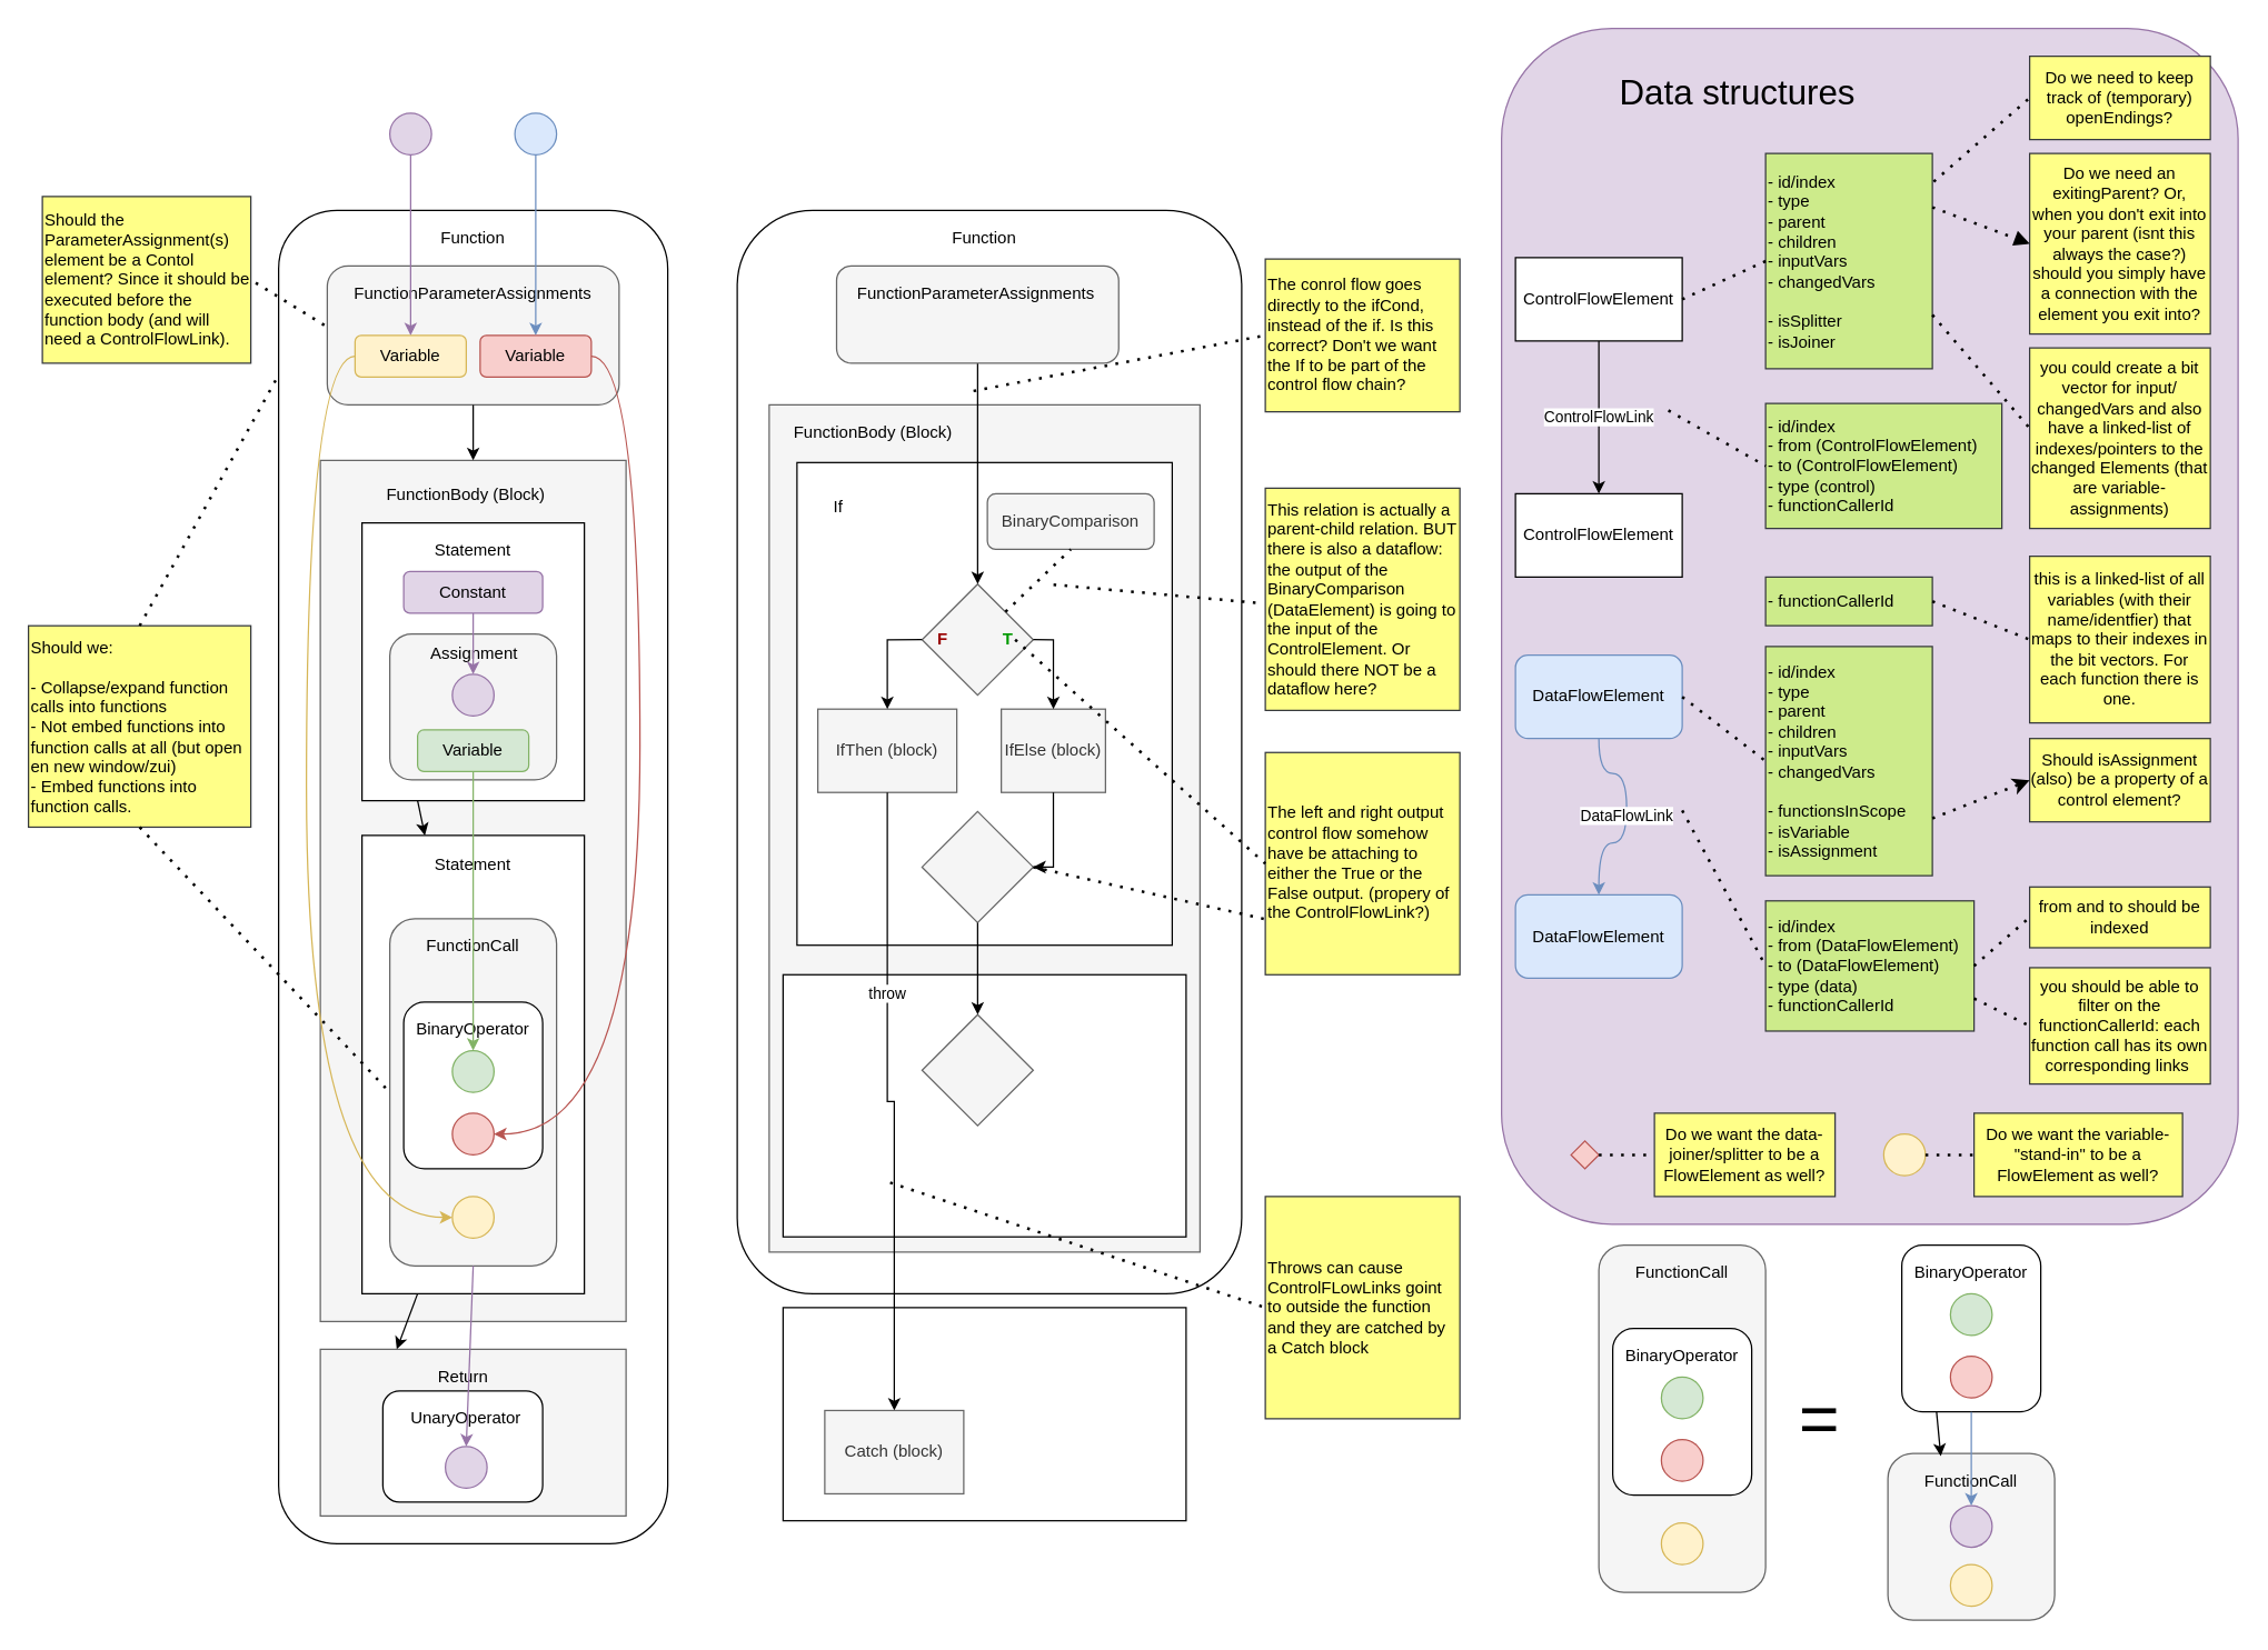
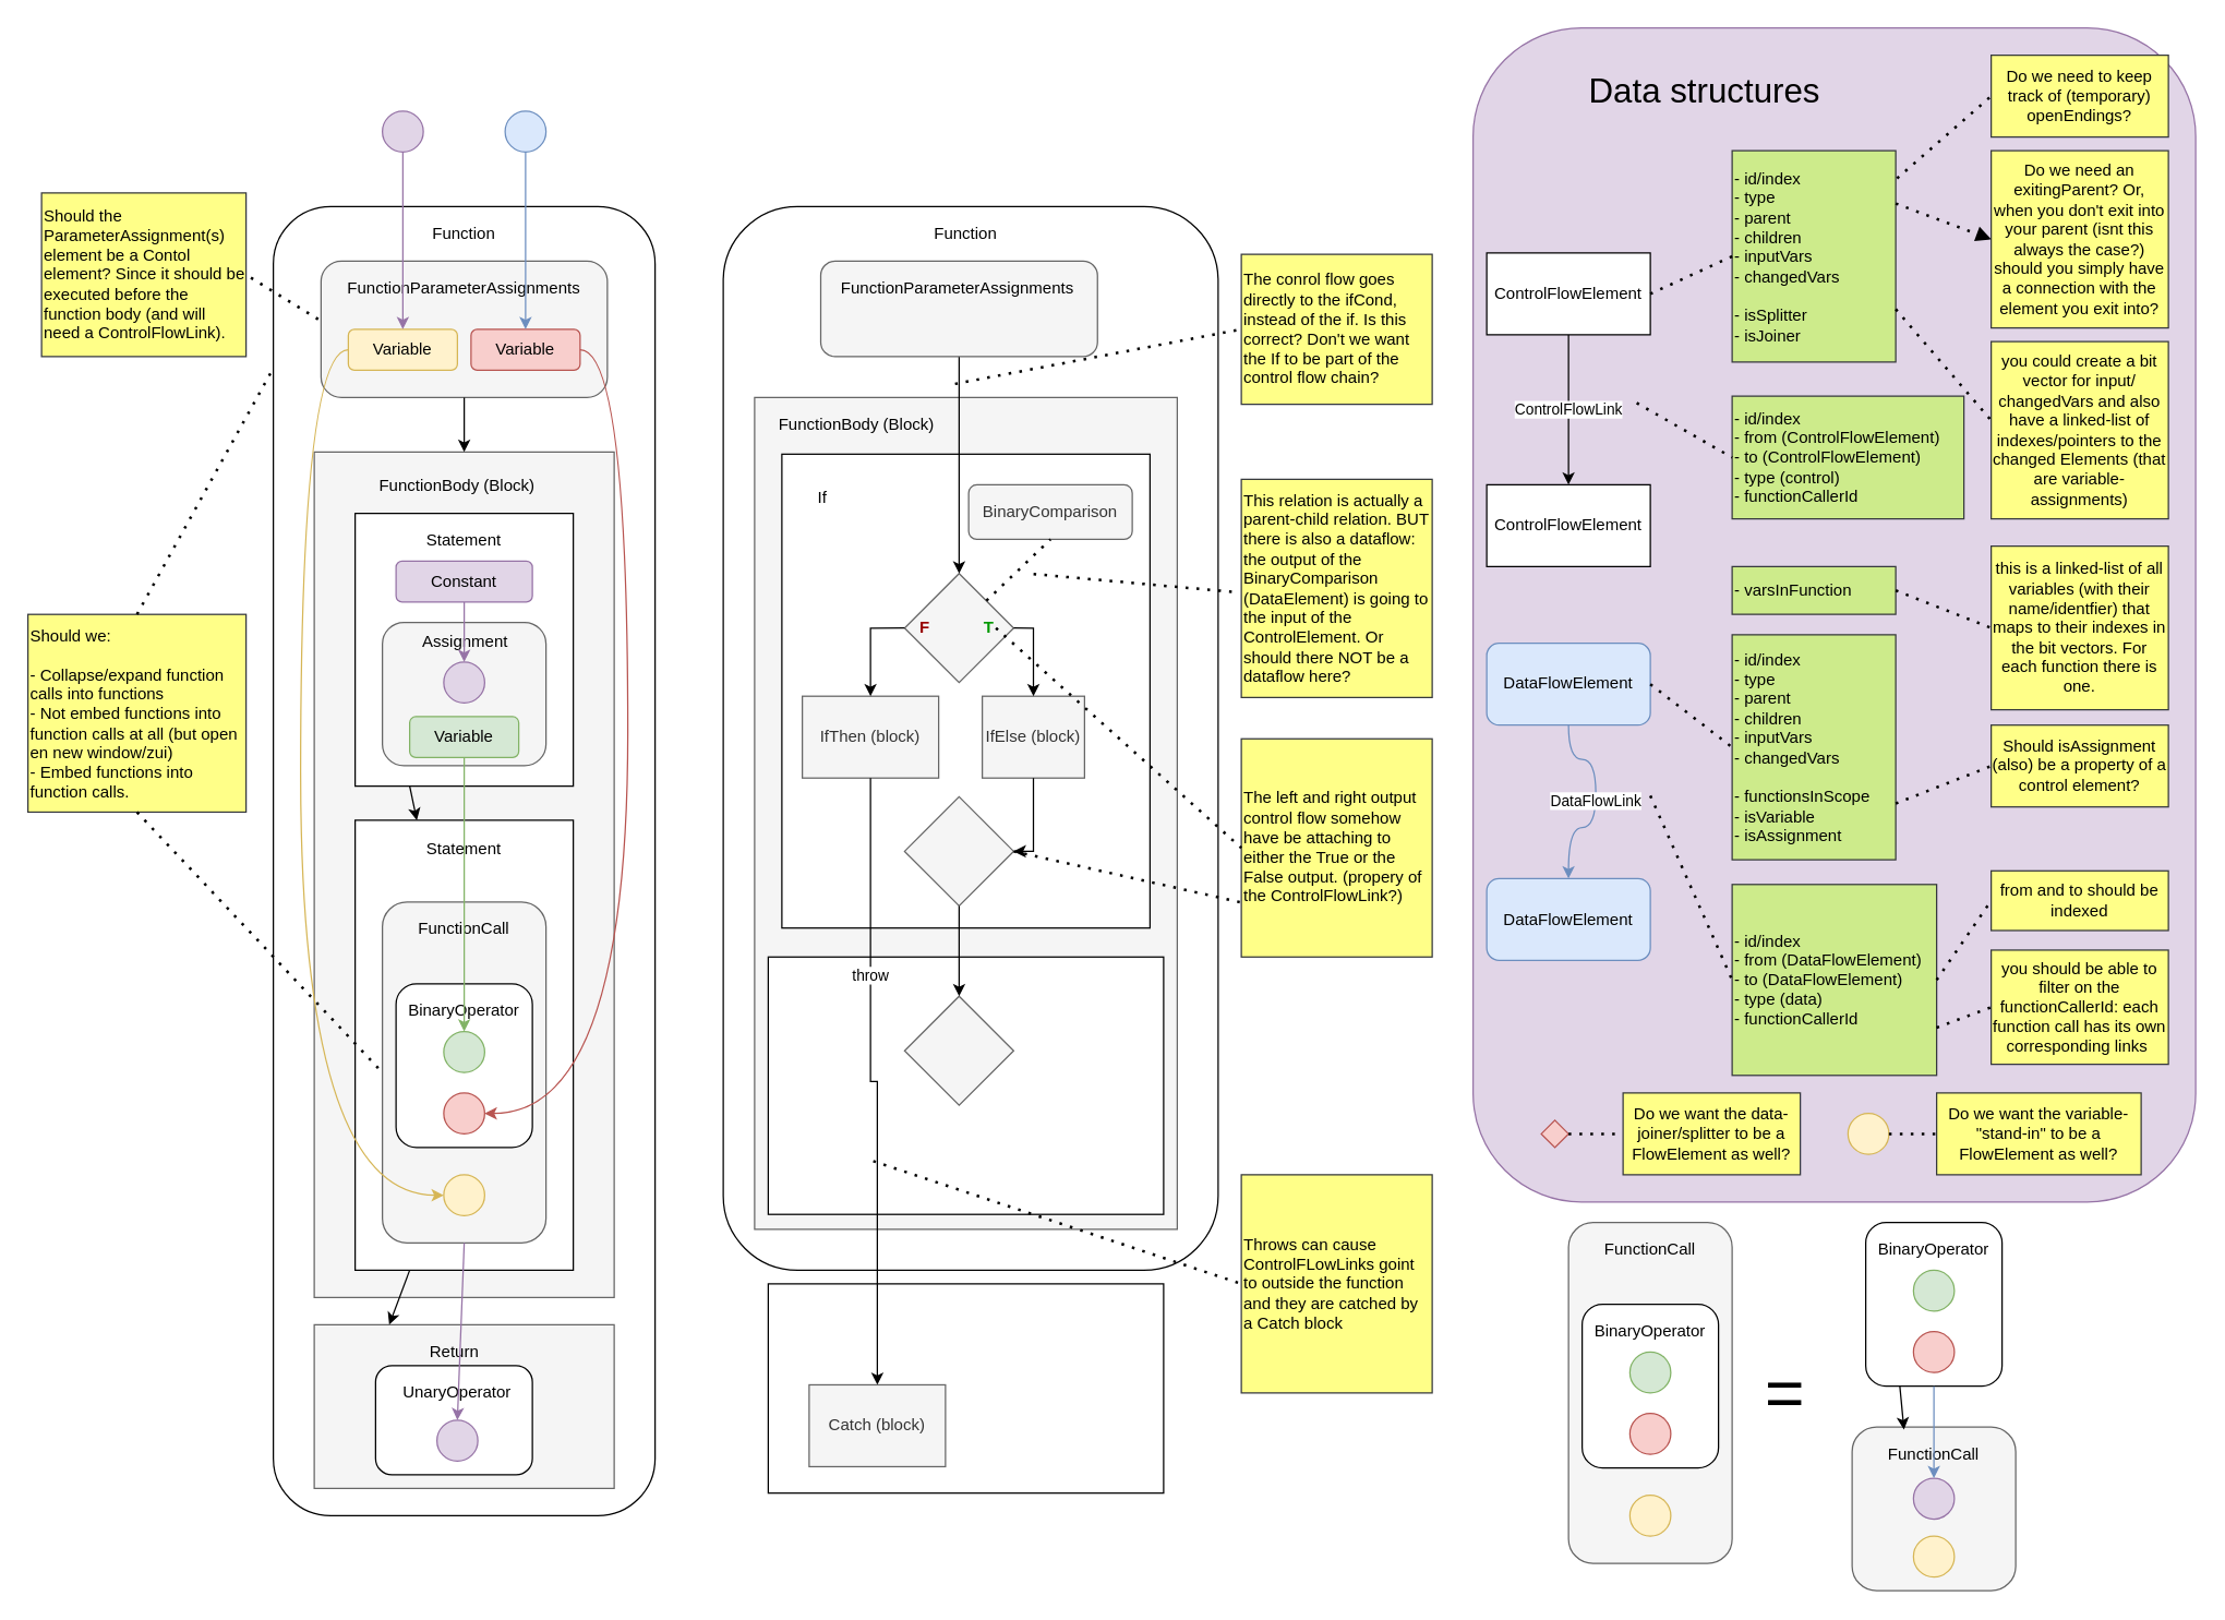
- <mxCell id="69" value="- functionCallerId" style="rounded=0;whiteSpace=wrap;html=1;fillColor=#cdeb8b;strokeColor=#36393d;align=left;" parent="1" vertex="1"><mxGeometry x="1270" y="415" width="120" height="35" as="geometry" /></mxCell>
+ <mxCell id="69" value="- varsInFunction" style="rounded=0;whiteSpace=wrap;html=1;fillColor=#cdeb8b;strokeColor=#36393d;align=left;" parent="1" vertex="1"><mxGeometry x="1270" y="415" width="120" height="35" as="geometry" /></mxCell>
- <mxCell id="66" value="" style="endArrow=classic;dashed=1;html=1;dashPattern=1 3;strokeWidth=2;entryX=0;entryY=0.5;entryDx=0;entryDy=0;exitX=1;exitY=0.75;exitDx=0;exitDy=0;" parent="1" source="51" target="65" edge="1"><mxGeometry width="50" height="50" relative="1" as="geometry"><mxPoint x="990" y="580" as="sourcePoint" /><mxPoint x="1040" y="530" as="targetPoint" /></mxGeometry></mxCell>
+ <mxCell id="66" value="" style="endArrow=none;dashed=1;html=1;dashPattern=1 3;strokeWidth=2;entryX=0;entryY=0.5;entryDx=0;entryDy=0;exitX=1;exitY=0.75;exitDx=0;exitDy=0;" parent="1" source="51" target="65" edge="1"><mxGeometry width="50" height="50" relative="1" as="geometry"><mxPoint x="990" y="580" as="sourcePoint" /><mxPoint x="1040" y="530" as="targetPoint" /></mxGeometry></mxCell>
- <mxCell id="49" value="- id/index&lt;br&gt;- from (DataFlowElement)&amp;nbsp;&lt;br&gt;- to (DataFlowElement)&lt;br&gt;- type (data)&lt;br&gt;- functionCallerId" style="rounded=0;whiteSpace=wrap;html=1;fillColor=#cdeb8b;strokeColor=#36393d;align=left;" parent="1" vertex="1"><mxGeometry x="1270" y="648.13" width="150" height="93.75" as="geometry" /></mxCell>
+ <mxCell id="49" value="- id/index&lt;br&gt;- from (DataFlowElement)&amp;nbsp;&lt;br&gt;- to (DataFlowElement)&lt;br&gt;- type (data)&lt;br&gt;- functionCallerId" style="rounded=0;whiteSpace=wrap;html=1;fillColor=#cdeb8b;strokeColor=#36393d;align=left;" parent="1" vertex="1"><mxGeometry x="1270" y="648.13" width="150" height="140" as="geometry" /></mxCell>
